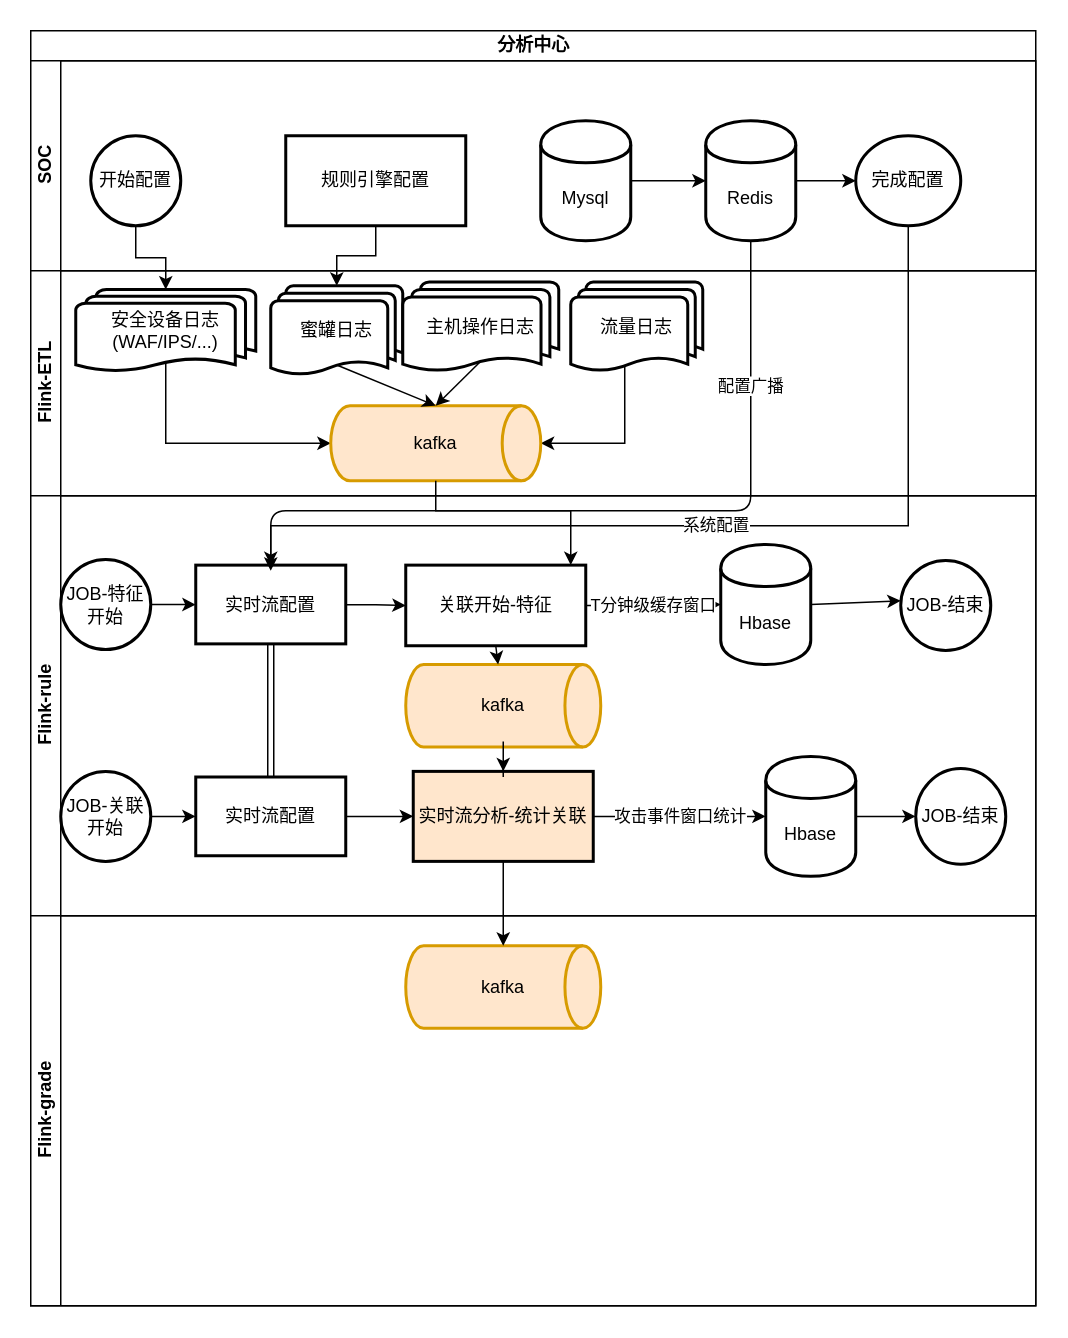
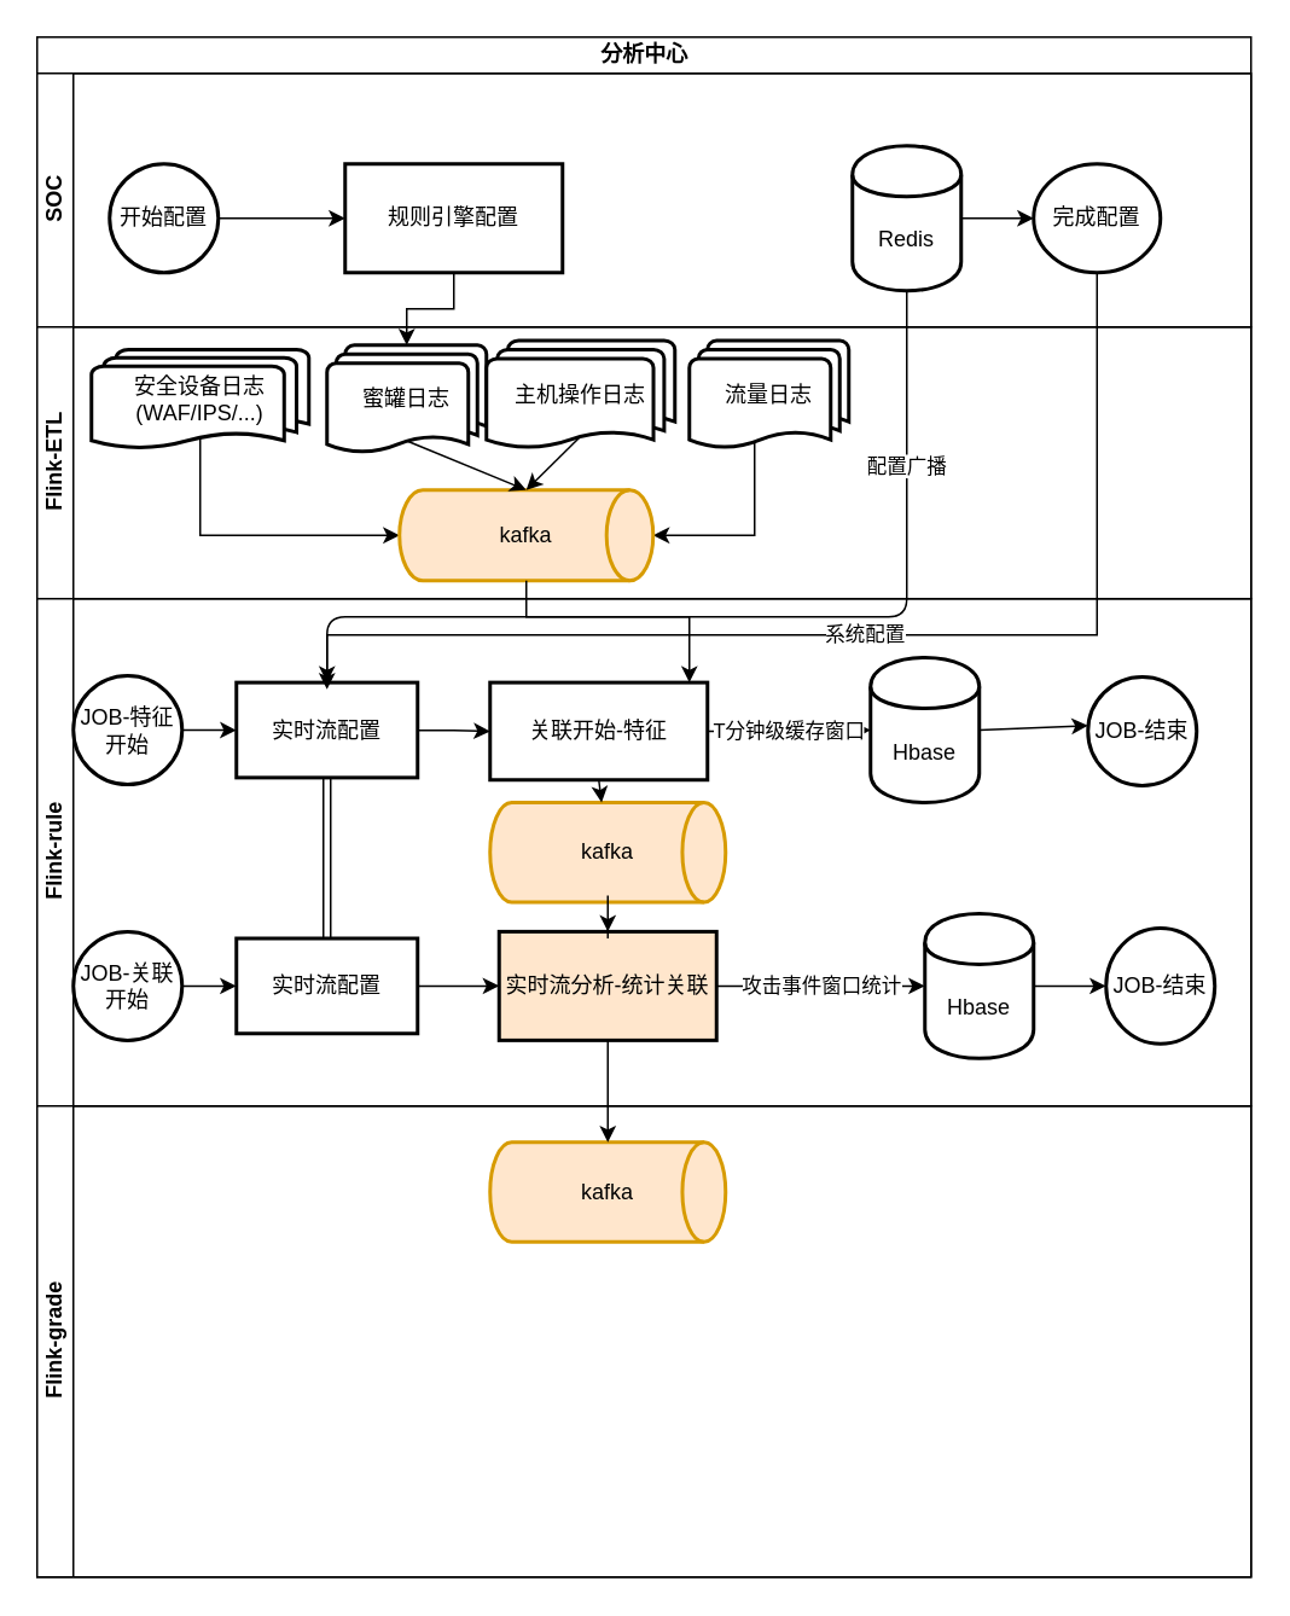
- <mxCell id="5" value="Mysql" style="shape=cylinder;whiteSpace=wrap;html=1;boundedLbl=1;backgroundOutline=1;strokeWidth=2;" vertex="1" parent="3"><mxGeometry x="340" y="40" width="60" height="80" as="geometry" /></mxCell>
- <mxCell id="7" value="" style="edgeStyle=orthogonalEdgeStyle;rounded=0;orthogonalLoop=1;jettySize=auto;html=1;" edge="1" parent="3" source="5" target="6"><mxGeometry relative="1" as="geometry" /></mxCell>
- <mxCell id="9" value="" style="edgeStyle=orthogonalEdgeStyle;rounded=0;orthogonalLoop=1;jettySize=auto;html=1;" edge="1" parent="3" source="4" target="15"><mxGeometry relative="1" as="geometry" /></mxCell>
+ <mxCell id="9" value="" style="edgeStyle=orthogonalEdgeStyle;rounded=0;orthogonalLoop=1;jettySize=auto;html=1;" edge="1" parent="3" source="4" target="8"><mxGeometry relative="1" as="geometry" /></mxCell>
